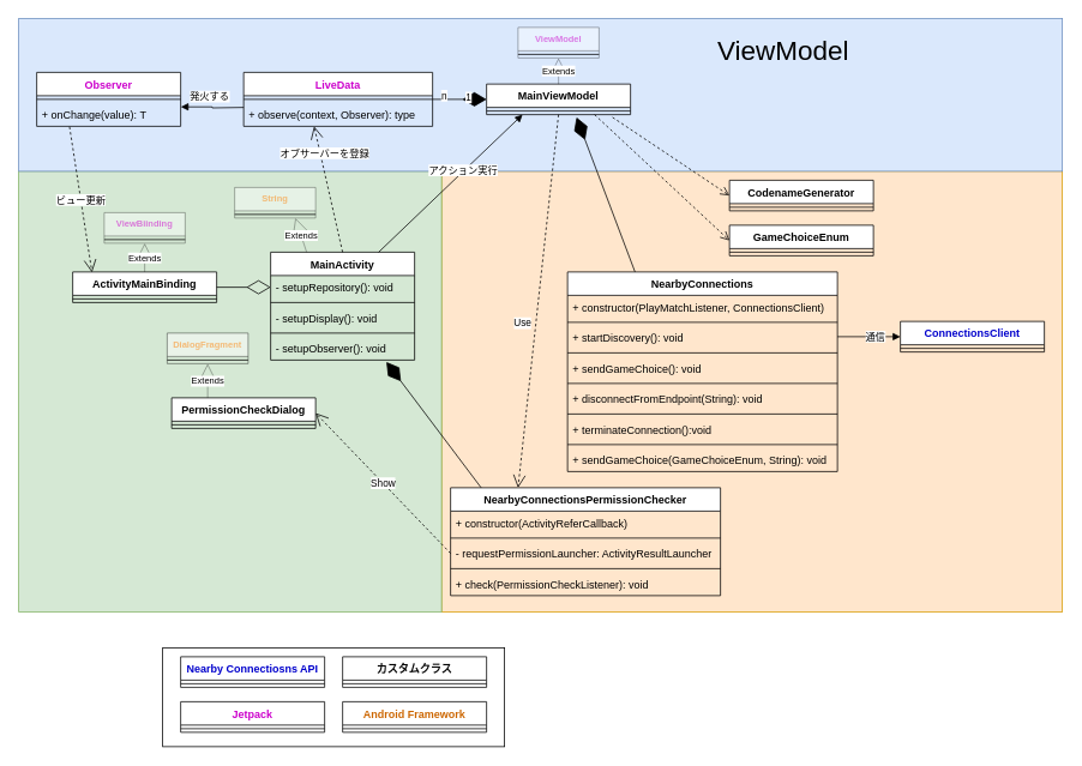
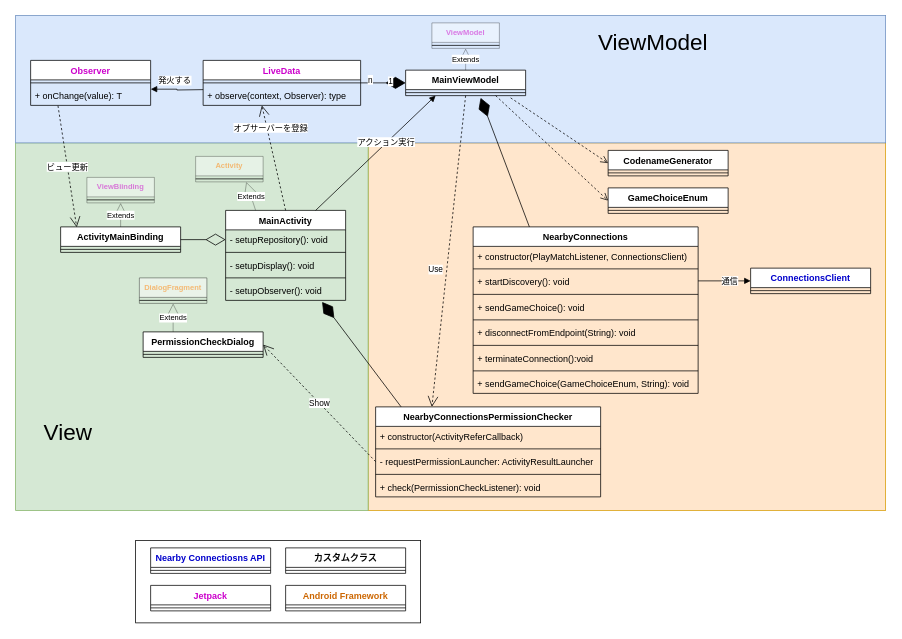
- <mxCell id="76" value="String" style="swimlane;fontStyle=1;align=center;verticalAlign=top;childLayout=stackLayout;horizontal=1;startSize=26;horizontalStack=0;resizeParent=1;resizeParentMax=0;resizeLast=0;collapsible=1;marginBottom=0;fontSize=10;fontColor=#FF8000;opacity=40;textOpacity=50;" parent="1" vertex="1"><mxGeometry x="260" y="208" width="90" height="34" as="geometry" /></mxCell>
+ <mxCell id="76" value="Activity" style="swimlane;fontStyle=1;align=center;verticalAlign=top;childLayout=stackLayout;horizontal=1;startSize=26;horizontalStack=0;resizeParent=1;resizeParentMax=0;resizeLast=0;collapsible=1;marginBottom=0;fontSize=10;fontColor=#FF8000;opacity=40;textOpacity=50;" parent="1" vertex="1"><mxGeometry x="260" y="208" width="90" height="34" as="geometry" /></mxCell>
+ <mxCell id="62" value="View" style="text;html=1;strokeColor=none;fillColor=none;align=center;verticalAlign=middle;whiteSpace=wrap;rounded=0;fontSize=30;" parent="1" vertex="1"><mxGeometry x="60" y="560" width="60" height="30" as="geometry" /></mxCell>
